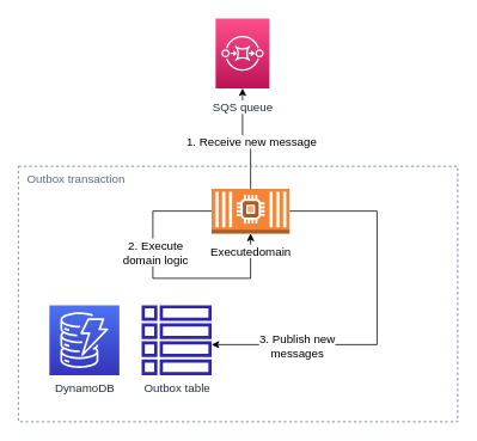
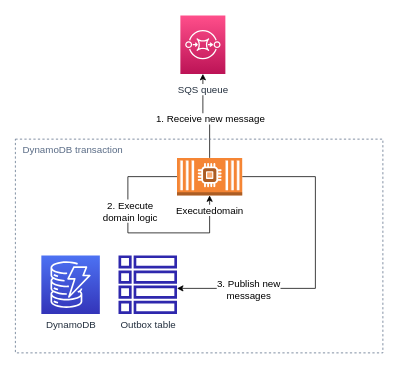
- <mxCell id="12" value="Outbox transaction" style="fillColor=none;strokeColor=#5A6C86;dashed=1;verticalAlign=top;fontStyle=0;fontColor=#5A6C86;whiteSpace=wrap;html=1;align=left;spacingLeft=8;fontSize=13;" vertex="1" parent="1"><mxGeometry x="20" y="185" width="490" height="285" as="geometry" /></mxCell>
+ <mxCell id="12" value="DynamoDB transaction" style="fillColor=none;strokeColor=#5A6C86;dashed=1;verticalAlign=top;fontStyle=0;fontColor=#5A6C86;whiteSpace=wrap;html=1;align=left;spacingLeft=8;fontSize=13;" vertex="1" parent="1"><mxGeometry x="20" y="185" width="490" height="285" as="geometry" /></mxCell>
